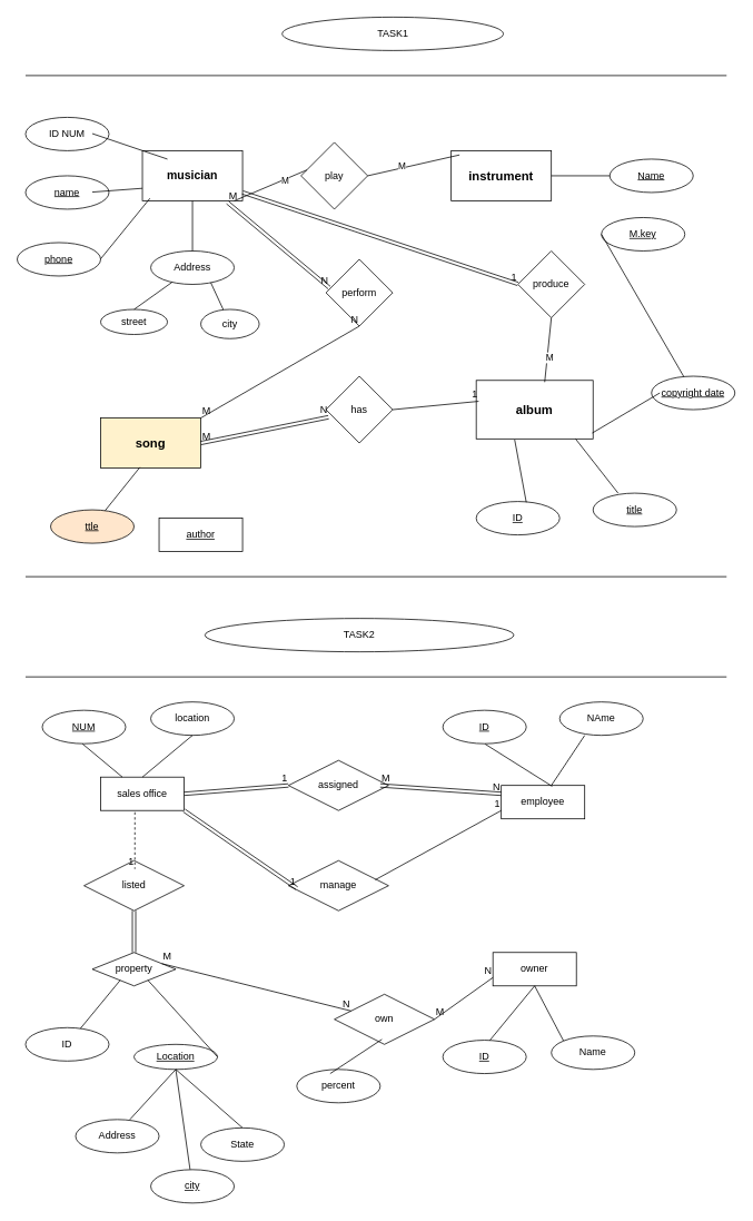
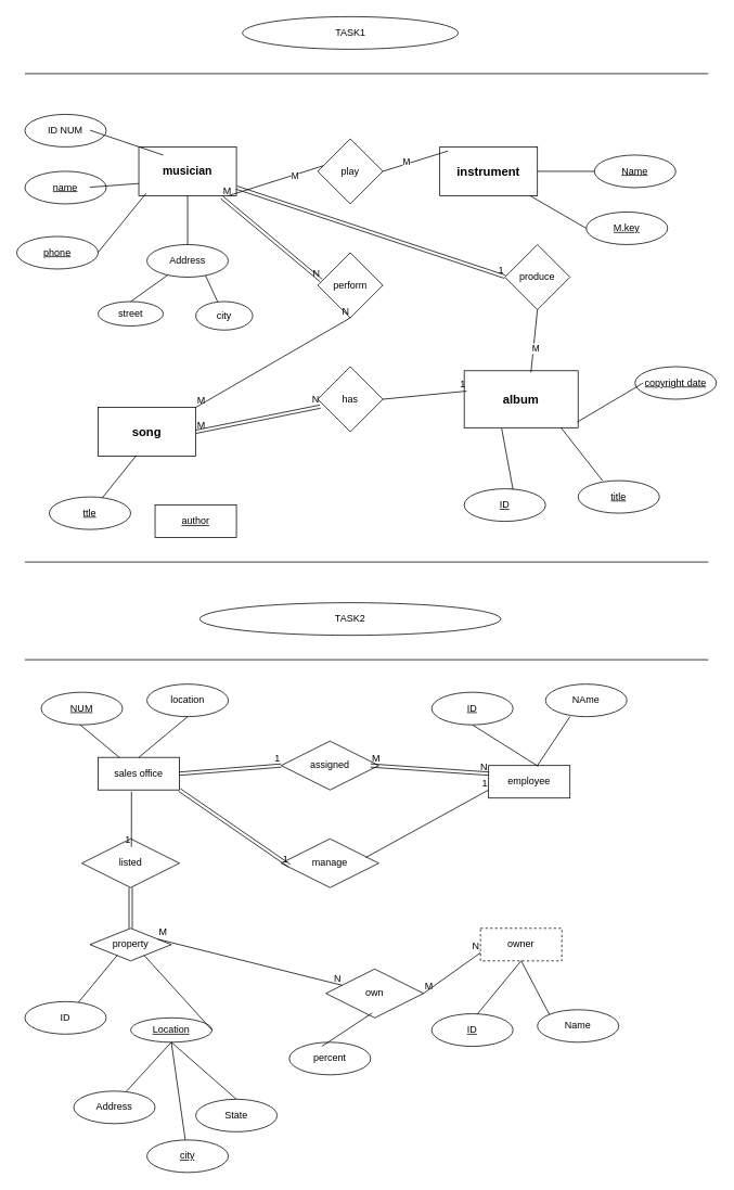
- <mxCell id="54" value="TASK1" style="ellipse;whiteSpace=wrap;html=1;align=center;" vertex="1" parent="1"><mxGeometry x="337.5" y="20" width="265" height="40" as="geometry" /></mxCell>
+ <mxCell id="54" value="TASK1" style="ellipse;whiteSpace=wrap;html=1;align=center;" vertex="1" parent="1"><mxGeometry x="297.5" y="20" width="265" height="40" as="geometry" /></mxCell>
- <mxCell id="6" value="play" style="rhombus;whiteSpace=wrap;html=1;" vertex="1" parent="1"><mxGeometry x="360" y="170" width="80" height="80" as="geometry" /></mxCell>
+ <mxCell id="6" value="play" style="rhombus;whiteSpace=wrap;html=1;" vertex="1" parent="1"><mxGeometry x="390" y="170" width="80" height="80" as="geometry" /></mxCell>
- <mxCell id="42" value="" style="endArrow=none;html=1;rounded=0;exitX=0;exitY=0.5;exitDx=0;exitDy=0;" edge="1" parent="1" source="40" target="35"><mxGeometry relative="1" as="geometry"><mxPoint x="370" y="310" as="sourcePoint" /><mxPoint x="530" y="310" as="targetPoint" /></mxGeometry></mxCell>
+ <mxCell id="42" value="" style="endArrow=none;html=1;rounded=0;entryX=0.925;entryY=1;entryDx=0;entryDy=0;entryPerimeter=0;exitX=0;exitY=0.5;exitDx=0;exitDy=0;" edge="1" parent="1" source="40" target="4"><mxGeometry relative="1" as="geometry"><mxPoint x="370" y="310" as="sourcePoint" /><mxPoint x="530" y="310" as="targetPoint" /></mxGeometry></mxCell>
- <mxCell id="3" value="&lt;font style=&quot;font-size: 15px;&quot;&gt;&lt;b&gt;song&lt;/b&gt;&lt;/font&gt;" style="rounded=0;whiteSpace=wrap;html=1;fillColor=#fff2cc;" vertex="1" parent="1"><mxGeometry x="120" y="500" width="120" height="60" as="geometry" /></mxCell>
+ <mxCell id="3" value="&lt;font style=&quot;font-size: 15px;&quot;&gt;&lt;b&gt;song&lt;/b&gt;&lt;/font&gt;" style="rounded=0;whiteSpace=wrap;html=1;" vertex="1" parent="1"><mxGeometry x="120" y="500" width="120" height="60" as="geometry" /></mxCell>
- <mxCell id="31" value="ttle" style="ellipse;whiteSpace=wrap;html=1;align=center;fontStyle=4;fillColor=#ffe6cc;" vertex="1" parent="1"><mxGeometry x="60" y="610" width="100" height="40" as="geometry" /></mxCell>
+ <mxCell id="31" value="ttle" style="ellipse;whiteSpace=wrap;html=1;align=center;fontStyle=4;" vertex="1" parent="1"><mxGeometry x="60" y="610" width="100" height="40" as="geometry" /></mxCell>
- <mxCell id="93" value="" style="endArrow=none;html=1;rounded=0;exitX=0.41;exitY=1.05;exitDx=0;exitDy=0;exitPerimeter=0;entryX=0.508;entryY=0.167;entryDx=0;entryDy=0;entryPerimeter=0;dashed=1;" edge="1" parent="1" source="56" target="82"><mxGeometry relative="1" as="geometry"><mxPoint x="370" y="1110" as="sourcePoint" /><mxPoint x="530" y="1110" as="targetPoint" /></mxGeometry></mxCell>
+ <mxCell id="93" value="" style="endArrow=none;html=1;rounded=0;exitX=0.41;exitY=1.05;exitDx=0;exitDy=0;exitPerimeter=0;entryX=0.508;entryY=0.167;entryDx=0;entryDy=0;entryPerimeter=0;" edge="1" parent="1" source="56" target="82"><mxGeometry relative="1" as="geometry"><mxPoint x="370" y="1110" as="sourcePoint" /><mxPoint x="530" y="1110" as="targetPoint" /></mxGeometry></mxCell>
- <mxCell id="59" value="owner" style="whiteSpace=wrap;html=1;align=center;" vertex="1" parent="1"><mxGeometry x="590" y="1140" width="100" height="40" as="geometry" /></mxCell>
+ <mxCell id="59" value="owner" style="whiteSpace=wrap;html=1;align=center;dashed=1;" vertex="1" parent="1"><mxGeometry x="590" y="1140" width="100" height="40" as="geometry" /></mxCell>
